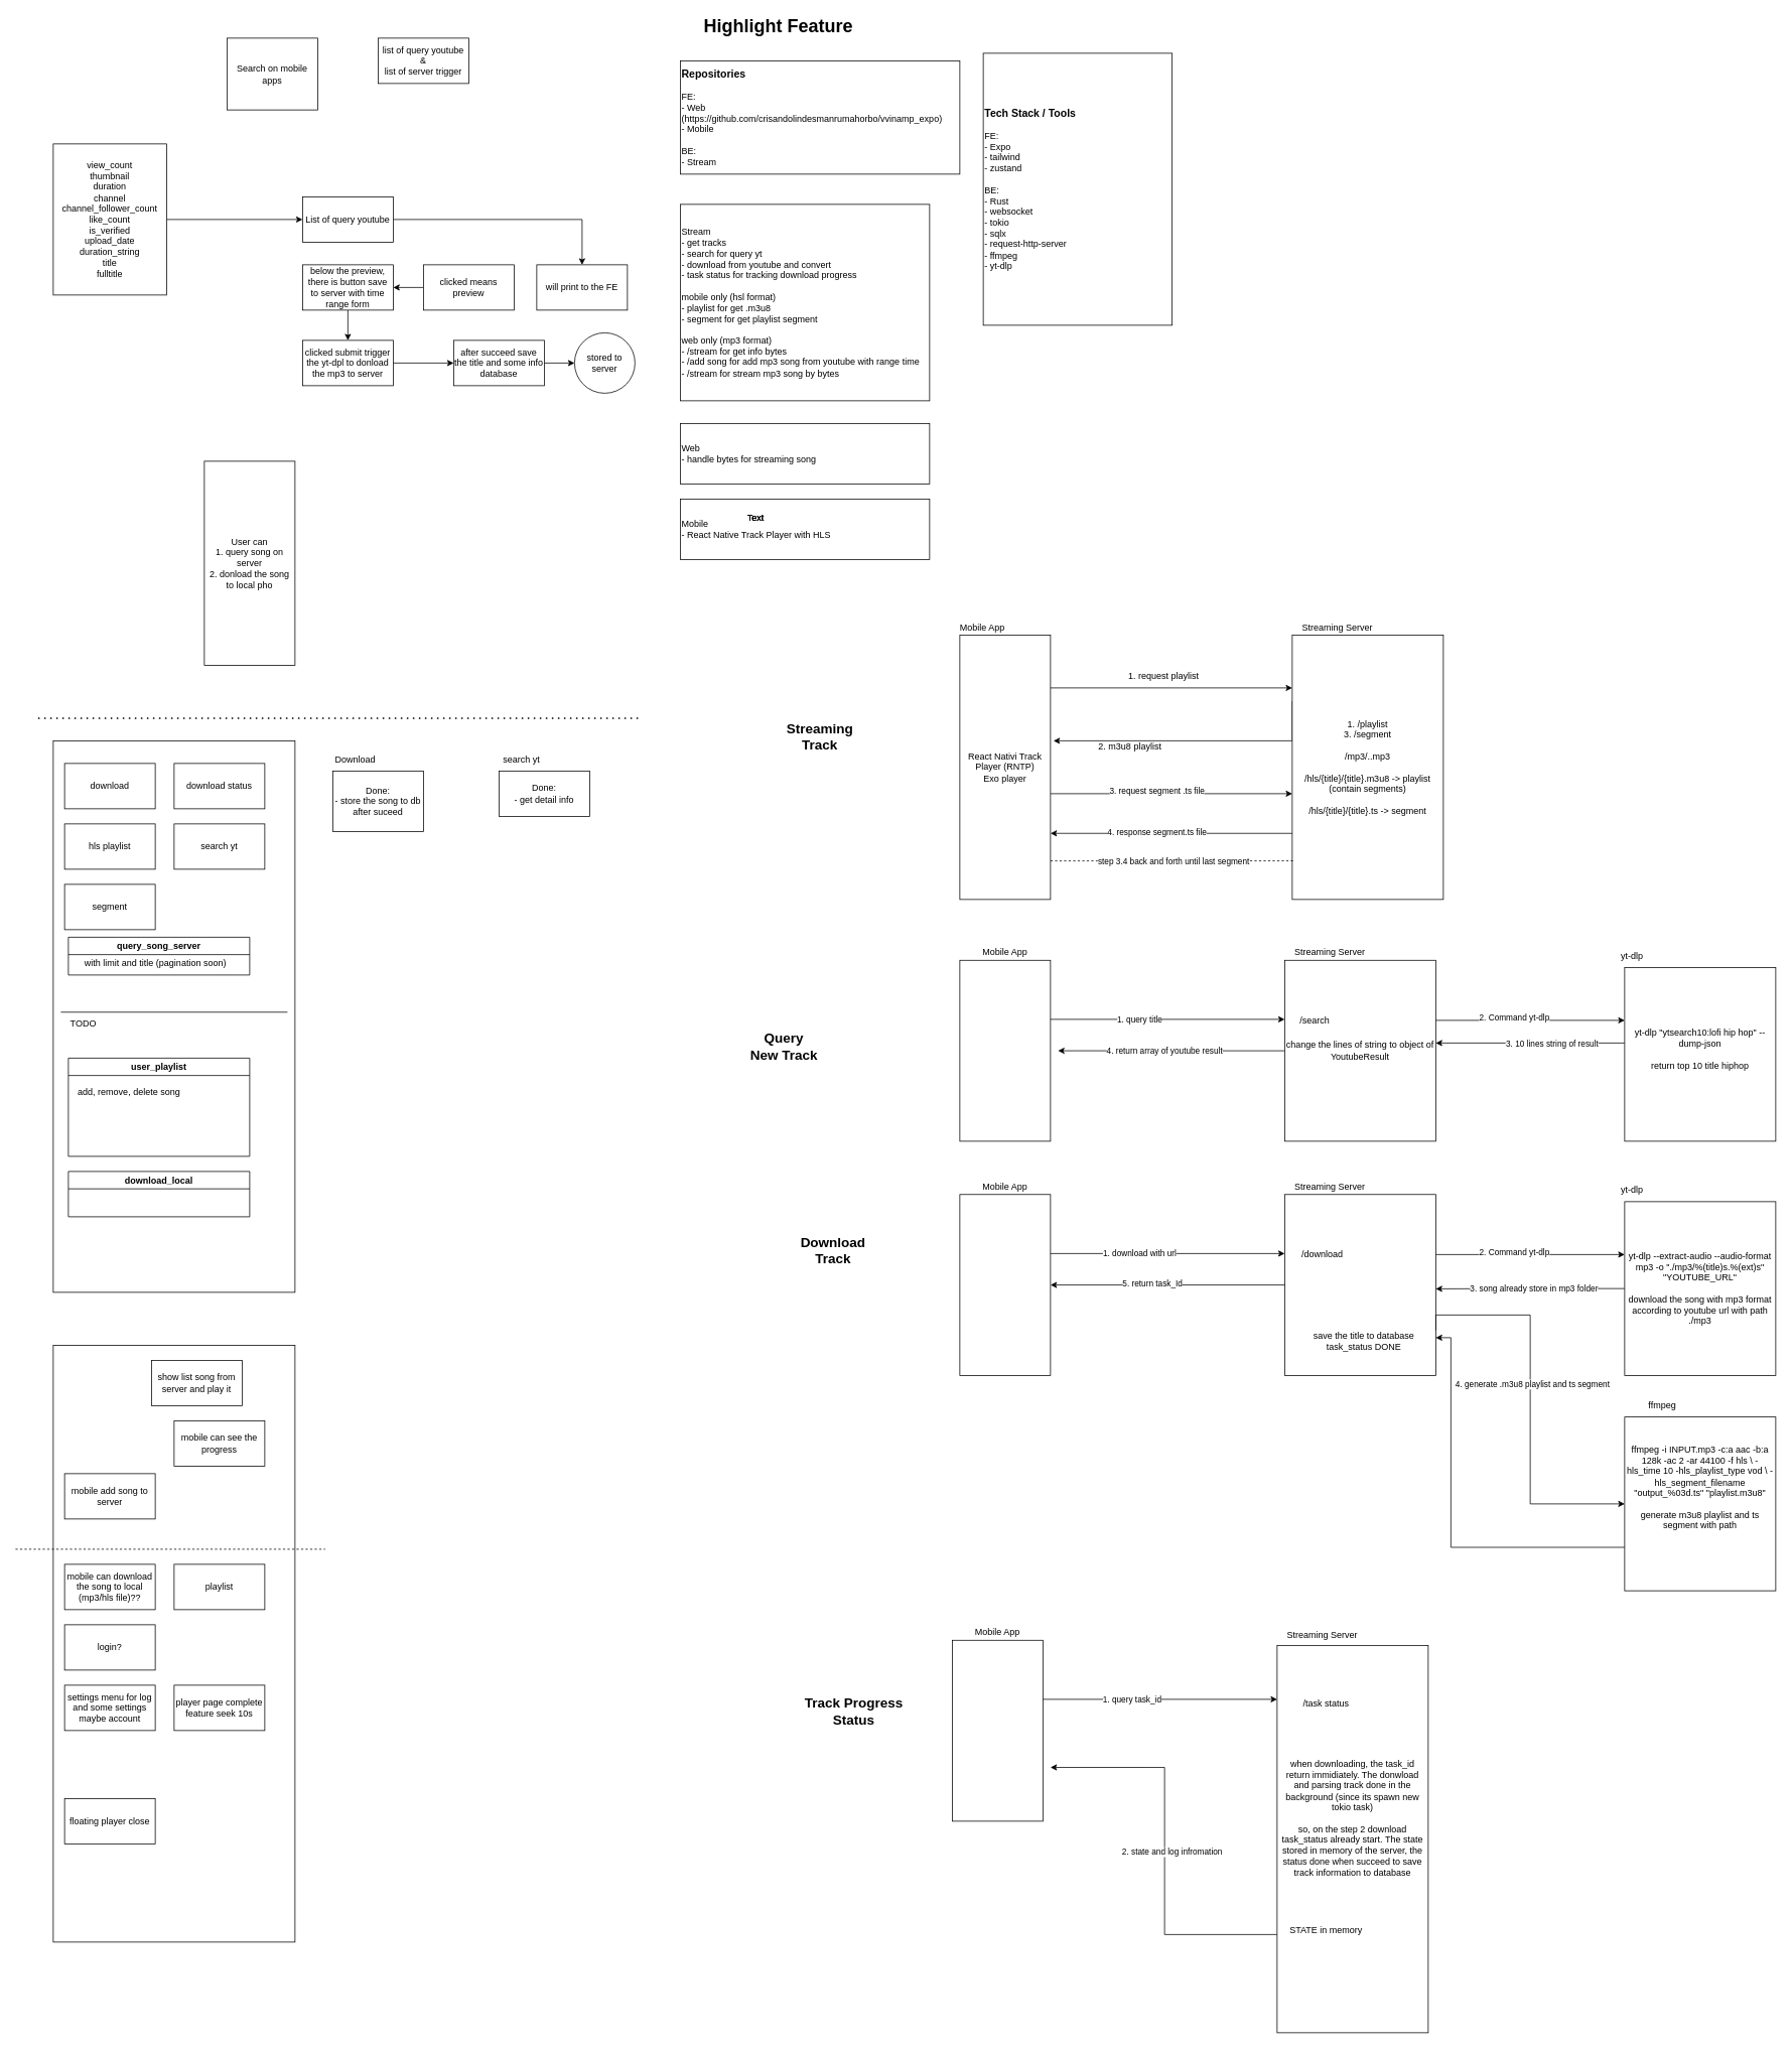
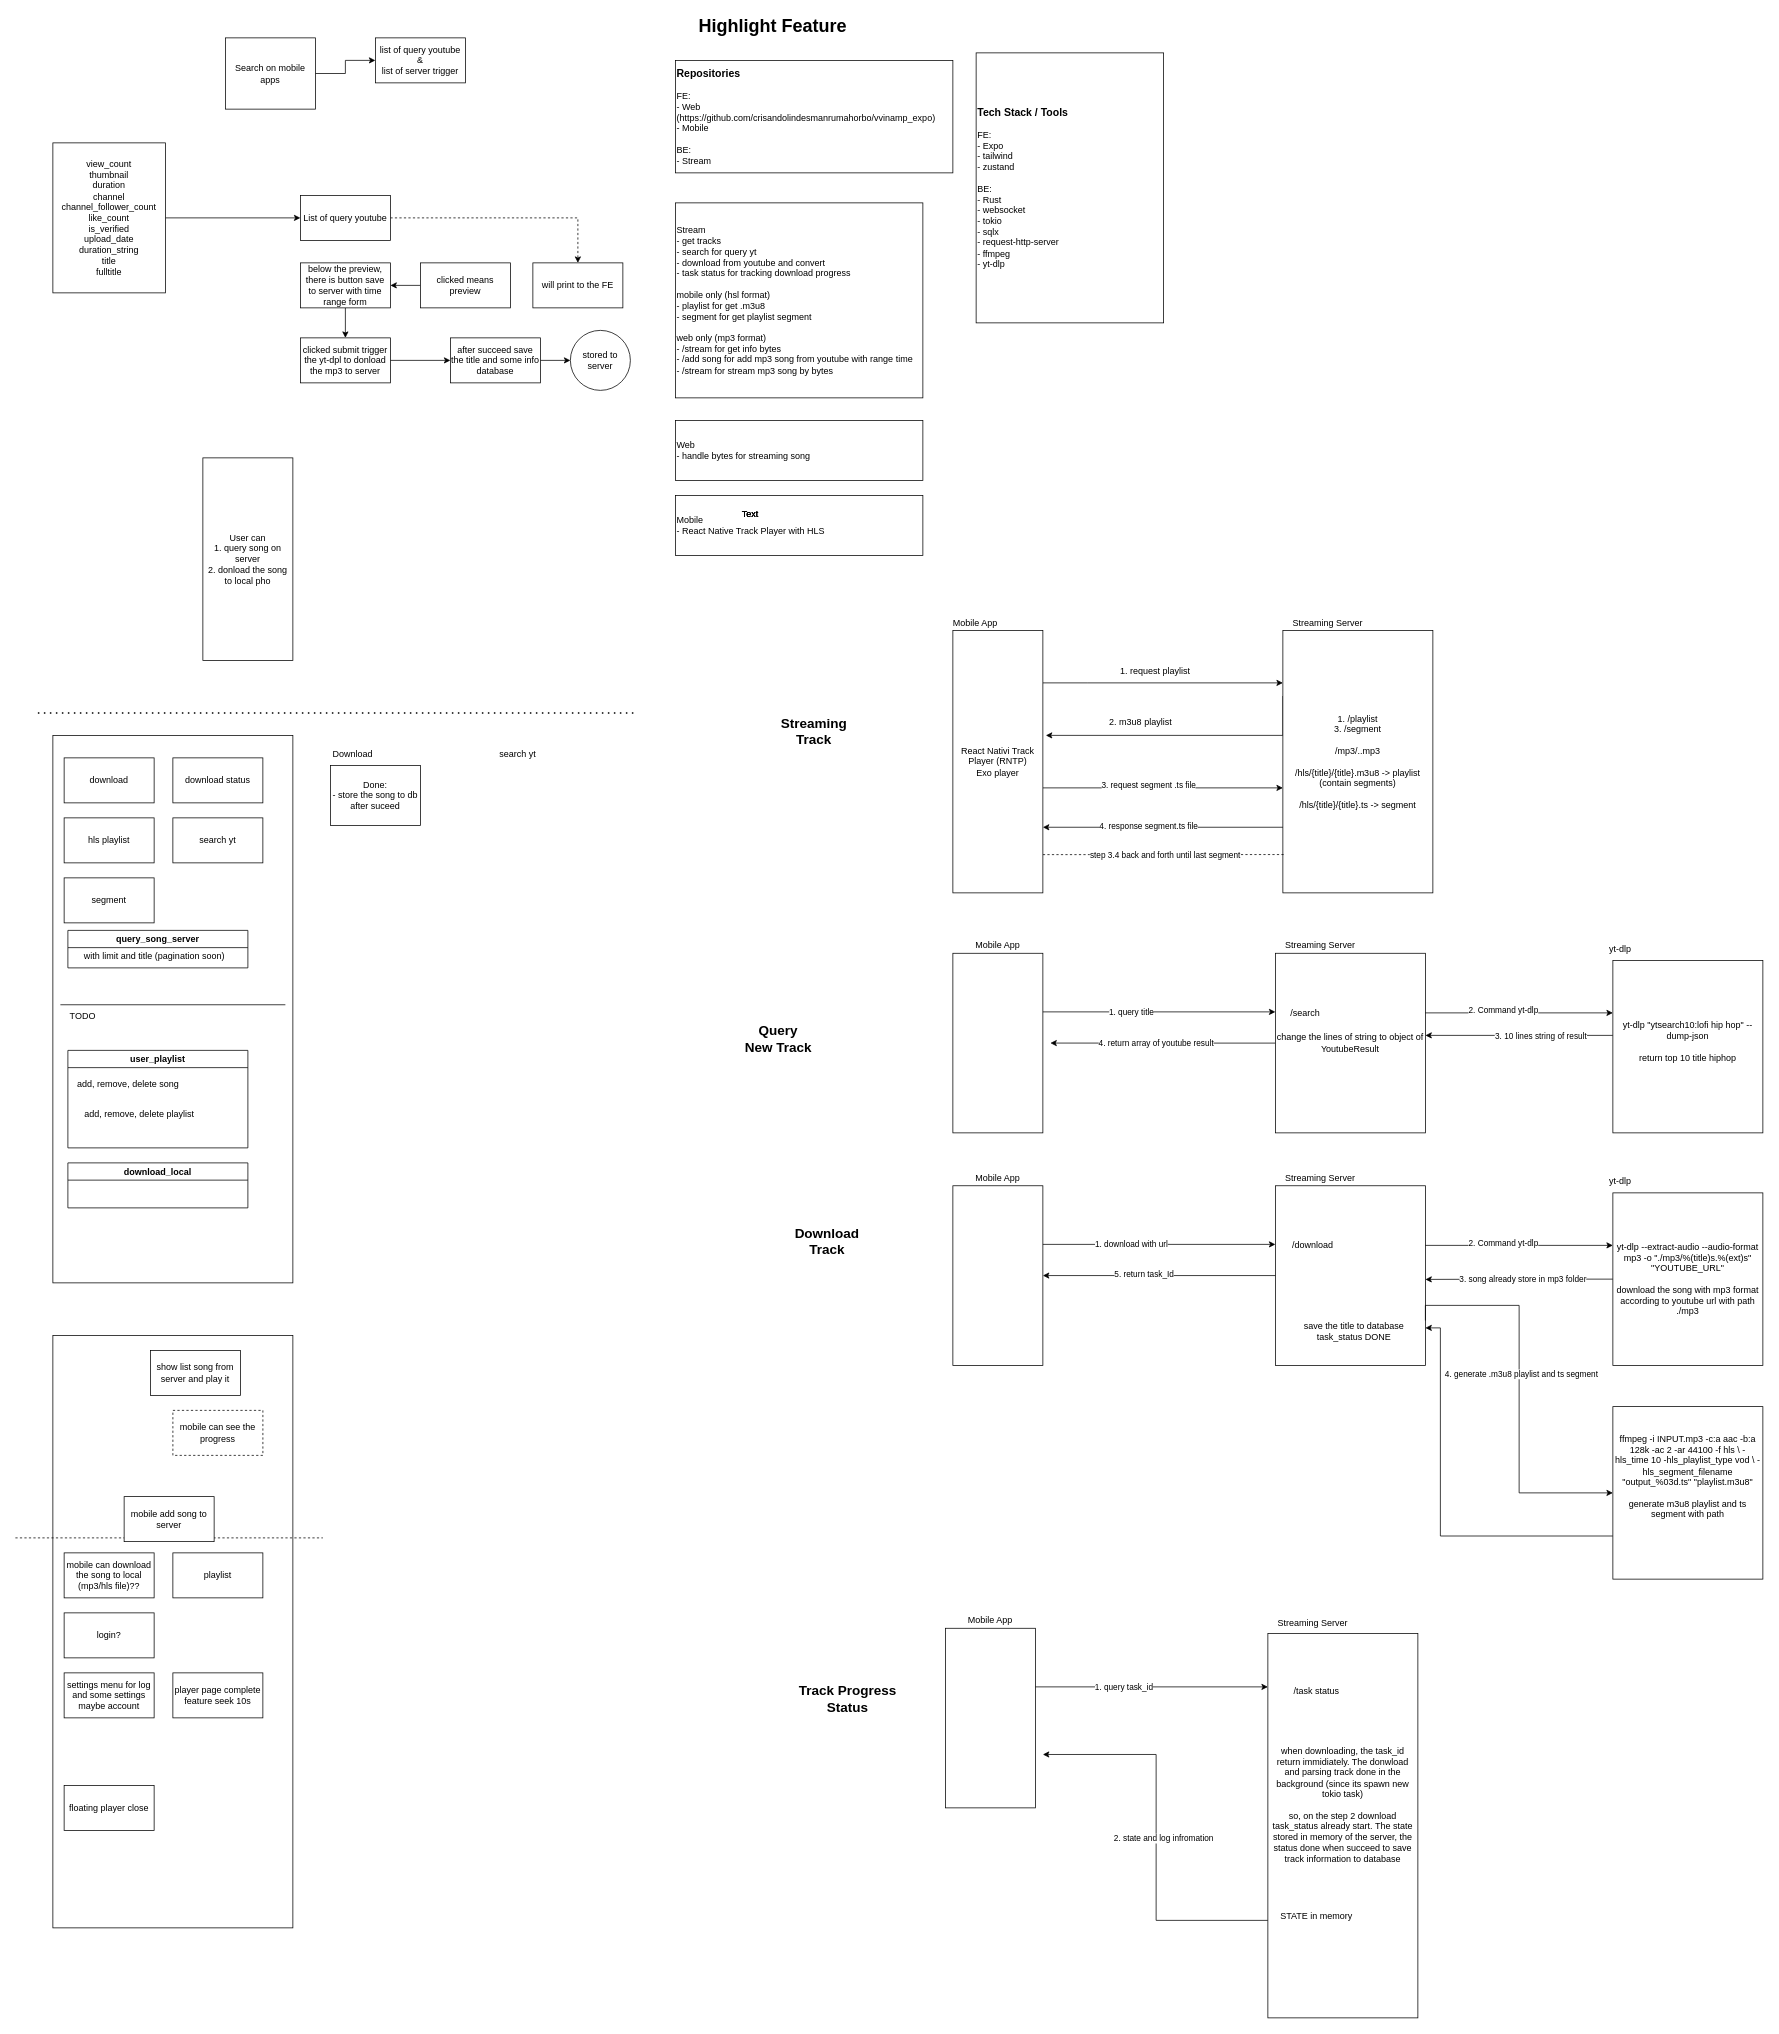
+ <mxCell id="13" value="" style="edgeStyle=orthogonalEdgeStyle;rounded=0;orthogonalLoop=1;jettySize=auto;html=1;" parent="1" source="14" target="15" edge="1"><mxGeometry relative="1" as="geometry" /></mxCell>
- <mxCell id="4" value="" style="edgeStyle=orthogonalEdgeStyle;rounded=0;orthogonalLoop=1;jettySize=auto;html=1;" parent="1" source="5" target="6" edge="1"><mxGeometry relative="1" as="geometry" /></mxCell>
+ <mxCell id="4" value="" style="edgeStyle=orthogonalEdgeStyle;rounded=0;orthogonalLoop=1;jettySize=auto;html=1;dashed=1;" parent="1" source="5" target="6" edge="1"><mxGeometry relative="1" as="geometry" /></mxCell>
- <mxCell id="65" value="2. m3u8 playlist" style="text;html=1;align=center;verticalAlign=middle;resizable=0;points=[];autosize=1;strokeColor=none;fillColor=none;" parent="1" vertex="1"><mxGeometry x="1440" y="973" width="110" height="30" as="geometry" /></mxCell>
+ <mxCell id="65" value="2. m3u8 playlist" style="text;html=1;align=center;verticalAlign=middle;resizable=0;points=[];autosize=1;strokeColor=none;fillColor=none;" parent="1" vertex="1"><mxGeometry x="1465" y="948" width="110" height="30" as="geometry" /></mxCell>
- <mxCell id="34" value="Done:&lt;div&gt;- get detail info&lt;/div&gt;" style="rounded=0;whiteSpace=wrap;html=1;" parent="1" vertex="1"><mxGeometry x="660" y="1020" width="120" height="60" as="geometry" /></mxCell>
+ <mxCell id="32" value="add, remove, delete playlist" style="text;html=1;align=center;verticalAlign=middle;resizable=0;points=[];autosize=1;strokeColor=none;fillColor=none;" parent="30" vertex="1"><mxGeometry x="10" y="70" width="170" height="30" as="geometry" /></mxCell>
- <mxCell id="108" value="ffmpeg" style="text;html=1;align=center;verticalAlign=middle;whiteSpace=wrap;rounded=0;" parent="1" vertex="1"><mxGeometry x="2140" y="1845" width="120" height="30" as="geometry" /></mxCell>
- <mxCell id="43" value="mobile can see the progress" style="rounded=0;whiteSpace=wrap;html=1;" parent="1" vertex="1"><mxGeometry x="230" y="1880" width="120" height="60" as="geometry" /></mxCell>
+ <mxCell id="43" value="mobile can see the progress" style="rounded=0;whiteSpace=wrap;html=1;dashed=1;" parent="1" vertex="1"><mxGeometry x="230" y="1880" width="120" height="60" as="geometry" /></mxCell>
- <mxCell id="42" value="mobile add song to server" style="rounded=0;whiteSpace=wrap;html=1;" parent="1" vertex="1"><mxGeometry x="85" y="1950" width="120" height="60" as="geometry" /></mxCell>
+ <mxCell id="42" value="mobile add song to server" style="rounded=0;whiteSpace=wrap;html=1;" parent="1" vertex="1"><mxGeometry x="165" y="1995" width="120" height="60" as="geometry" /></mxCell>
